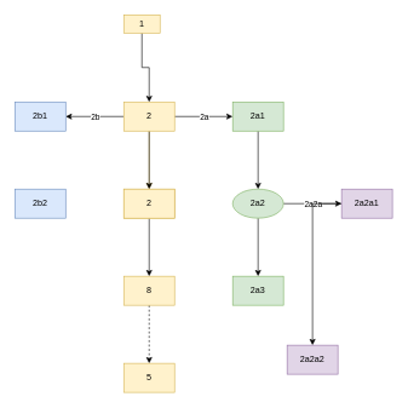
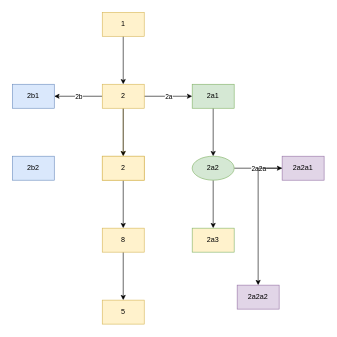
- <mxCell id="3" value="1" style="rounded=0;whiteSpace=wrap;html=1;fillColor=#fff2cc;strokeColor=#d6b656;" vertex="1" parent="1"><mxGeometry x="170" y="20" width="50" height="25" as="geometry" /></mxCell>
+ <mxCell id="3" value="1" style="rounded=0;whiteSpace=wrap;html=1;fillColor=#fff2cc;strokeColor=#d6b656;" vertex="1" parent="1"><mxGeometry x="170" y="20" width="70" height="40" as="geometry" /></mxCell>
- <mxCell id="22" value="2a3" style="rounded=0;whiteSpace=wrap;html=1;fillColor=#d5e8d4;strokeColor=#82b366;" vertex="1" parent="1"><mxGeometry x="320" y="380" width="70" height="40" as="geometry" /></mxCell>
+ <mxCell id="22" value="2a3" style="rounded=0;whiteSpace=wrap;html=1;fillColor=#fff2cc;strokeColor=#82b366;" vertex="1" parent="1"><mxGeometry x="320" y="380" width="70" height="40" as="geometry" /></mxCell>
- <mxCell id="13" value="" style="edgeStyle=orthogonalEdgeStyle;rounded=0;orthogonalLoop=1;jettySize=auto;html=1;fillColor=#fff2cc;strokeColor=#000000;dashed=1;" edge="1" parent="1" source="14" target="15"><mxGeometry relative="1" as="geometry" /></mxCell>
+ <mxCell id="13" value="" style="edgeStyle=orthogonalEdgeStyle;rounded=0;orthogonalLoop=1;jettySize=auto;html=1;fillColor=#fff2cc;strokeColor=#000000;" edge="1" parent="1" source="14" target="15"><mxGeometry relative="1" as="geometry" /></mxCell>
